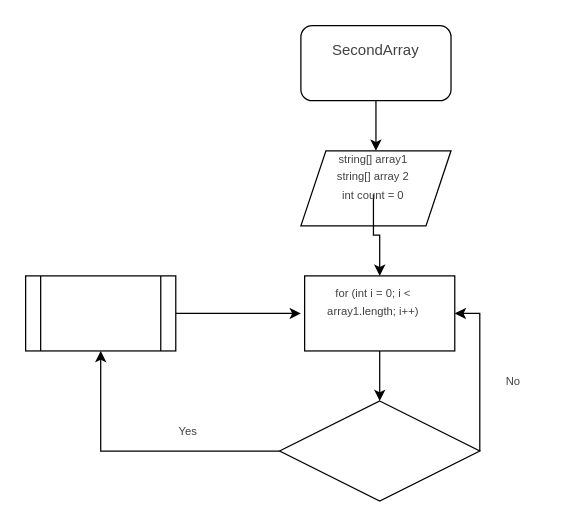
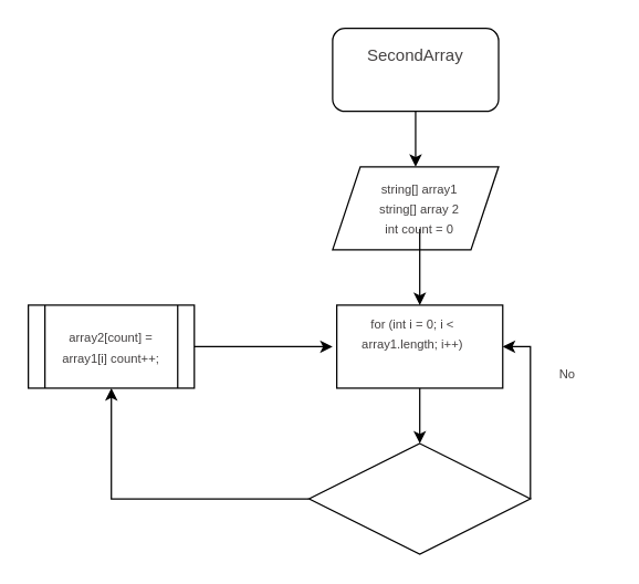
- <mxCell id="14" value="&lt;font style=&quot;font-size: 9px;&quot;&gt;string[] array1&lt;br&gt;string[] array 2&lt;br&gt;int count = 0&lt;br&gt;&lt;/font&gt;" style="text;html=1;strokeColor=none;fillColor=none;align=center;verticalAlign=middle;whiteSpace=wrap;rounded=0;fontColor=#444141;" vertex="1" parent="1"><mxGeometry x="268" y="125" width="60" height="30" as="geometry" /></mxCell>
+ <mxCell id="14" value="&lt;font style=&quot;font-size: 9px;&quot;&gt;string[] array1&lt;br&gt;string[] array 2&lt;br&gt;int count = 0&lt;br&gt;&lt;/font&gt;" style="text;html=1;strokeColor=none;fillColor=none;align=center;verticalAlign=middle;whiteSpace=wrap;rounded=0;fontColor=#444141;" vertex="1" parent="1"><mxGeometry x="273" y="135" width="60" height="30" as="geometry" /></mxCell>
+ <mxCell id="16" value="&lt;font style=&quot;font-size: 9px;&quot;&gt;array2[count] = array1[i] count++;&lt;br&gt;&lt;/font&gt;" style="text;html=1;strokeColor=none;fillColor=none;align=center;verticalAlign=middle;whiteSpace=wrap;rounded=0;fontColor=#444141;" vertex="1" parent="1"><mxGeometry x="40" y="235" width="80" height="30" as="geometry" /></mxCell>
- <mxCell id="18" value="No" style="text;html=1;strokeColor=none;fillColor=none;align=center;verticalAlign=middle;whiteSpace=wrap;rounded=0;fontSize=9;fontColor=#444141;" vertex="1" parent="1"><mxGeometry x="380" y="290" width="60" height="30" as="geometry" /></mxCell>
+ <mxCell id="18" value="No" style="text;html=1;strokeColor=none;fillColor=none;align=center;verticalAlign=middle;whiteSpace=wrap;rounded=0;fontSize=9;fontColor=#444141;" vertex="1" parent="1"><mxGeometry x="380" y="255" width="60" height="30" as="geometry" /></mxCell>
- <mxCell id="17" value="Yes" style="text;html=1;strokeColor=none;fillColor=none;align=center;verticalAlign=middle;whiteSpace=wrap;rounded=0;fontSize=9;fontColor=#444141;" vertex="1" parent="1"><mxGeometry x="120" y="330" width="60" height="30" as="geometry" /></mxCell>
